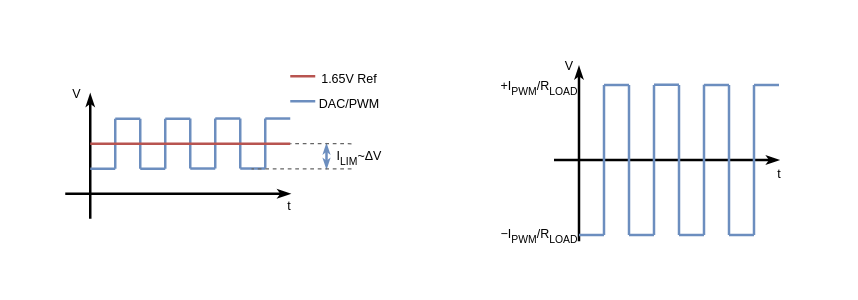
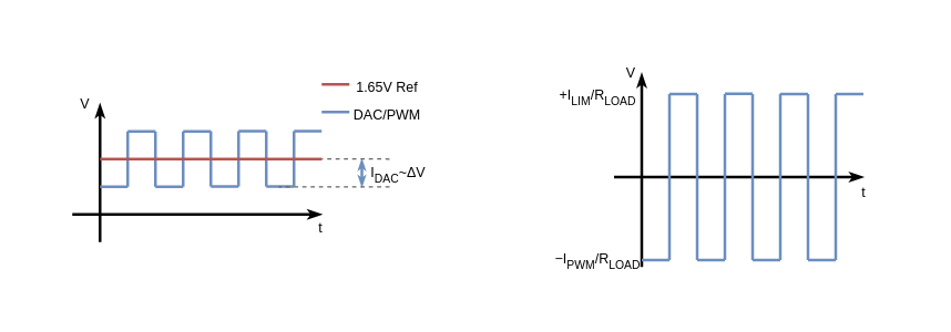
- <mxCell id="51" value="+I&lt;sub&gt;PWM&lt;/sub&gt;/R&lt;sub&gt;LOAD&lt;/sub&gt;" style="text;html=1;align=center;verticalAlign=middle;resizable=0;points=[];autosize=1;strokeColor=none;fillColor=none;fontSize=5;" vertex="1" parent="31"><mxGeometry y="9" width="40" height="10" as="geometry" /></mxCell>
+ <mxCell id="51" value="+I&lt;sub&gt;LIM&lt;/sub&gt;/R&lt;sub&gt;LOAD&lt;/sub&gt;" style="text;html=1;align=center;verticalAlign=middle;resizable=0;points=[];autosize=1;strokeColor=none;fillColor=none;fontSize=5;" vertex="1" parent="31"><mxGeometry y="9" width="40" height="10" as="geometry" /></mxCell>
- <mxCell id="29" value="I&lt;sub&gt;LIM&lt;/sub&gt;~ΔV" style="text;html=1;align=center;verticalAlign=middle;resizable=0;points=[];autosize=1;strokeColor=none;fillColor=none;fontSize=5;" vertex="1" parent="2"><mxGeometry x="108" y="27" width="30" height="10" as="geometry" /></mxCell>
+ <mxCell id="29" value="I&lt;sub&gt;DAC&lt;/sub&gt;~ΔV" style="text;html=1;align=center;verticalAlign=middle;resizable=0;points=[];autosize=1;strokeColor=none;fillColor=none;fontSize=5;" vertex="1" parent="2"><mxGeometry x="108" y="27" width="30" height="10" as="geometry" /></mxCell>
